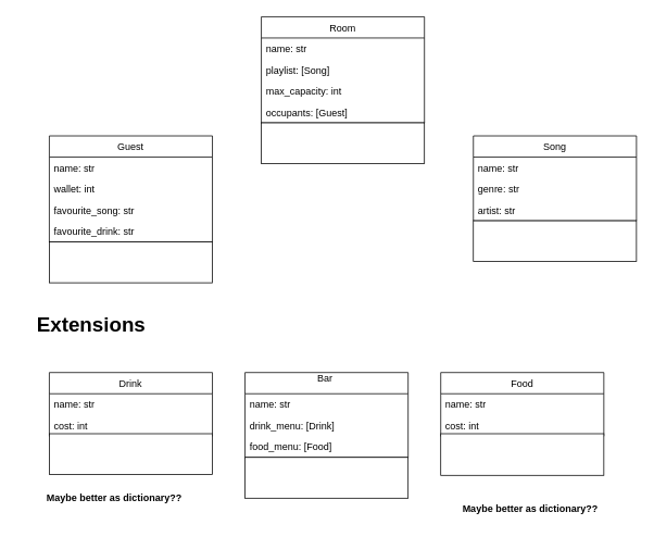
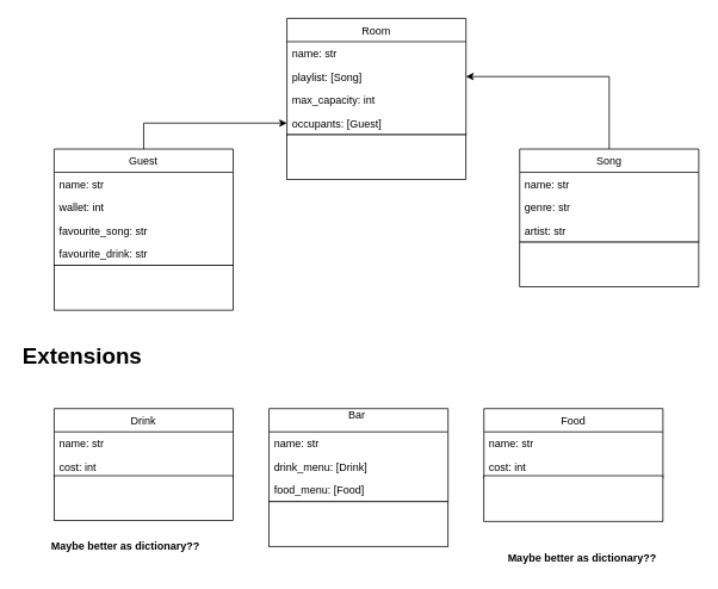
+ <mxCell id="12" style="edgeStyle=orthogonalEdgeStyle;rounded=0;orthogonalLoop=1;jettySize=auto;html=1;fontSize=25;" edge="1" parent="1" source="13" target="9"><mxGeometry relative="1" as="geometry" /></mxCell>
+ <mxCell id="36" style="edgeStyle=orthogonalEdgeStyle;rounded=0;orthogonalLoop=1;jettySize=auto;html=1;entryX=0;entryY=0.5;entryDx=0;entryDy=0;fontSize=25;exitX=0.5;exitY=0;exitDx=0;exitDy=0;" edge="1" parent="1" source="2" target="11"><mxGeometry relative="1" as="geometry"><mxPoint x="80" y="126" as="sourcePoint" /></mxGeometry></mxCell>
- <mxCell id="35" value="Extensions" style="text;align=left;fontStyle=1;verticalAlign=middle;spacingLeft=3;spacingRight=3;strokeColor=none;rotatable=0;points=[[0,0.5],[1,0.5]];portConstraint=eastwest;fontSize=25;" vertex="1" parent="1"><mxGeometry x="40" y="356" width="240" height="78" as="geometry" /></mxCell>
+ <mxCell id="35" value="Extensions" style="text;align=left;fontStyle=1;verticalAlign=middle;spacingLeft=3;spacingRight=3;strokeColor=none;rotatable=0;points=[[0,0.5],[1,0.5]];portConstraint=eastwest;fontSize=25;" vertex="1" parent="1"><mxGeometry x="20" y="356" width="240" height="78" as="geometry" /></mxCell>
